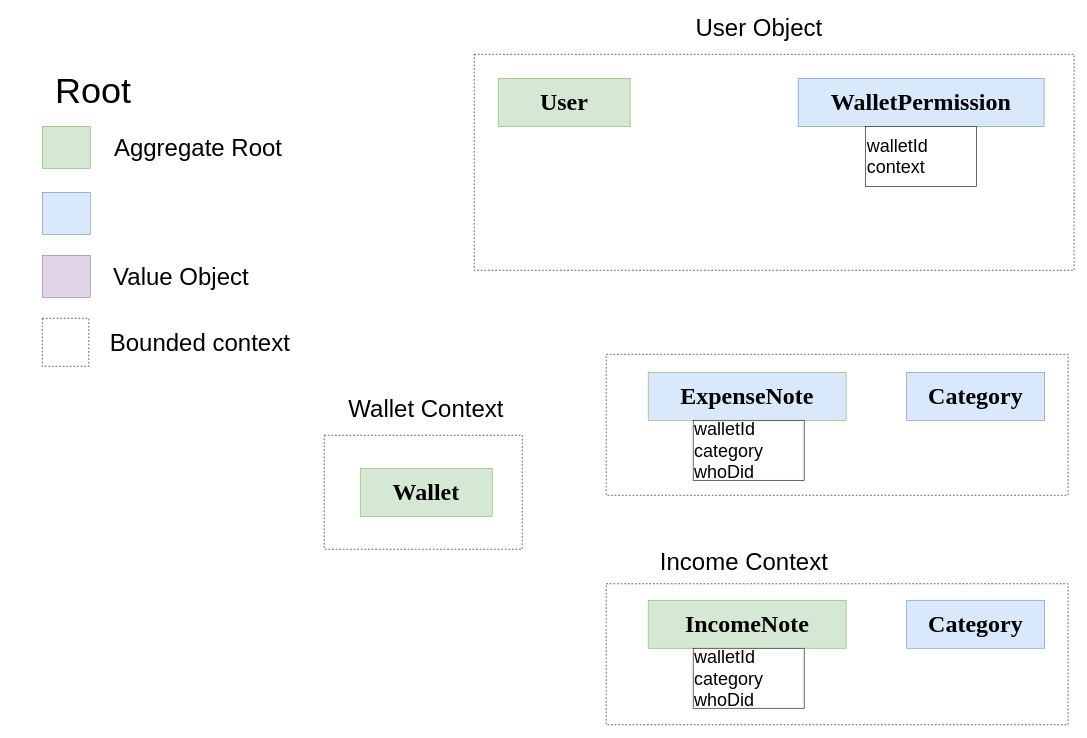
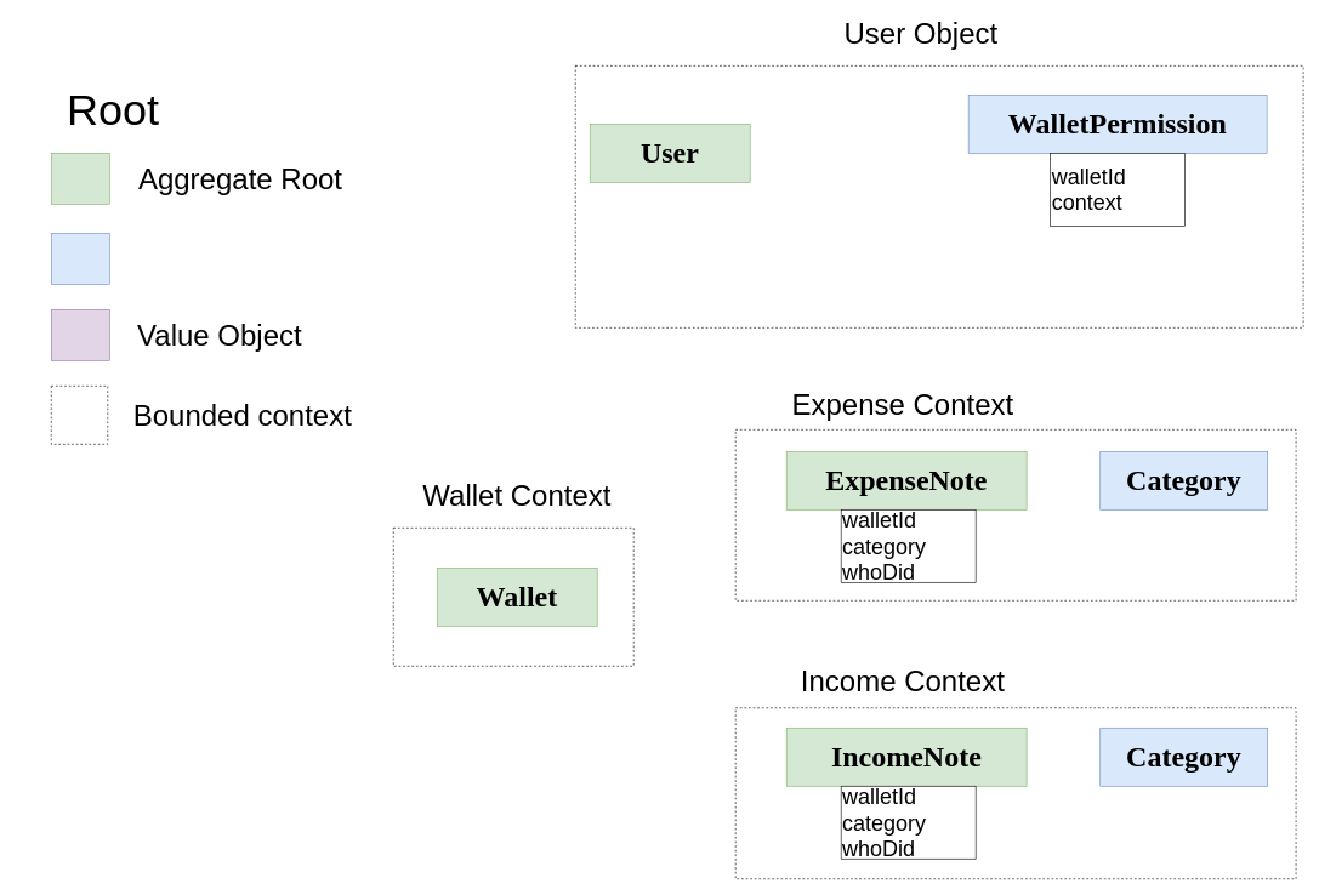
- <mxCell id="16" value="&lt;font style=&quot;font-size: 40px;&quot;&gt;&lt;b&gt;User&lt;/b&gt;&lt;/font&gt;" style="rounded=0;whiteSpace=wrap;html=1;fontFamily=JetBrains Mono;fontSource=https%3A%2F%2Ffonts.googleapis.com%2Fcss%3Ffamily%3DJetBrains%2BMono;fillColor=#d5e8d4;strokeColor=#82b366;" vertex="1" parent="14"><mxGeometry x="40" y="110" width="220" height="80" as="geometry" /></mxCell>
+ <mxCell id="16" value="&lt;font style=&quot;font-size: 40px;&quot;&gt;&lt;b&gt;User&lt;/b&gt;&lt;/font&gt;" style="rounded=0;whiteSpace=wrap;html=1;fontFamily=JetBrains Mono;fontSource=https%3A%2F%2Ffonts.googleapis.com%2Fcss%3Ffamily%3DJetBrains%2BMono;fillColor=#d5e8d4;strokeColor=#82b366;" vertex="1" parent="14"><mxGeometry x="20" y="150" width="220" height="80" as="geometry" /></mxCell>
+ <mxCell id="27" value="&lt;font style=&quot;font-size: 40px;&quot;&gt;Expense Context&lt;/font&gt;" style="text;html=1;strokeColor=none;fillColor=none;align=center;verticalAlign=middle;whiteSpace=wrap;rounded=0;" vertex="1" parent="21"><mxGeometry x="70" width="320" height="50" as="geometry" /></mxCell>
- <mxCell id="25" value="&lt;font style=&quot;font-size: 40px;&quot;&gt;&lt;b&gt;ExpenseNote&lt;/b&gt;&lt;/font&gt;" style="rounded=0;whiteSpace=wrap;html=1;fontFamily=JetBrains Mono;fontSource=https%3A%2F%2Ffonts.googleapis.com%2Fcss%3Ffamily%3DJetBrains%2BMono;fillColor=#dae8fc;strokeColor=#82b366;" vertex="1" parent="24"><mxGeometry width="330" height="80" as="geometry" /></mxCell>
+ <mxCell id="25" value="&lt;font style=&quot;font-size: 40px;&quot;&gt;&lt;b&gt;ExpenseNote&lt;/b&gt;&lt;/font&gt;" style="rounded=0;whiteSpace=wrap;html=1;fontFamily=JetBrains Mono;fontSource=https%3A%2F%2Ffonts.googleapis.com%2Fcss%3Ffamily%3DJetBrains%2BMono;fillColor=#d5e8d4;strokeColor=#82b366;" vertex="1" parent="24"><mxGeometry width="330" height="80" as="geometry" /></mxCell>
